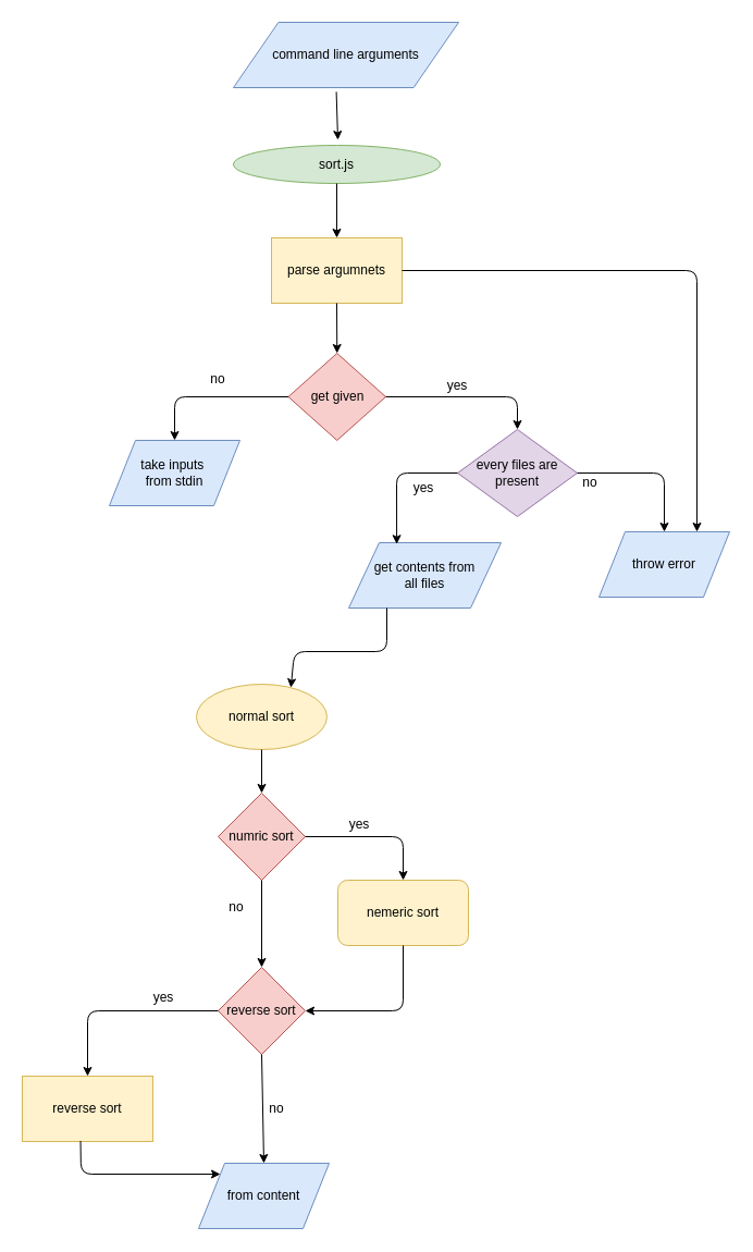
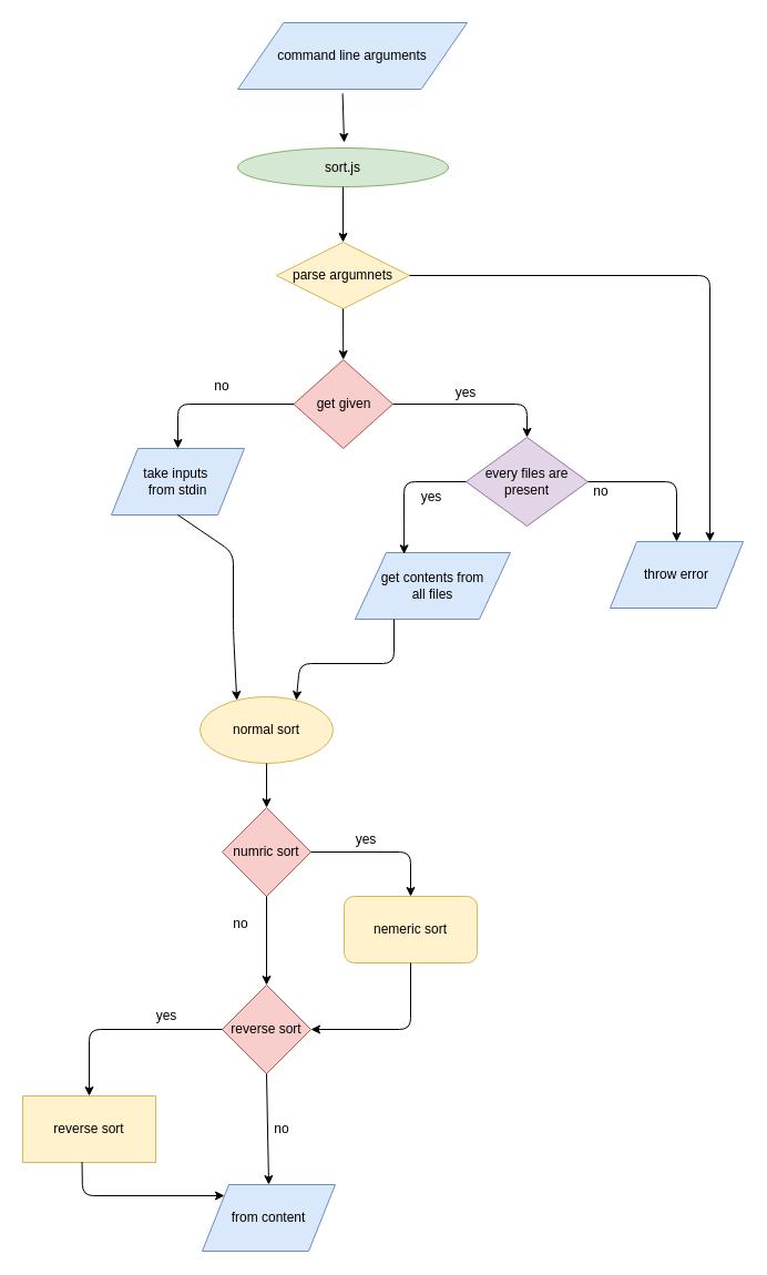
- <mxCell id="5" value="parse argumnets" style="rounded=0;whiteSpace=wrap;html=1;fillColor=#fff2cc;strokeColor=#d6b656;" parent="1" vertex="1"><mxGeometry x="249" y="218" width="120" height="60" as="geometry" /></mxCell>
+ <mxCell id="5" value="parse argumnets" style="rhombus;whiteSpace=wrap;html=1;fillColor=#fff2cc;strokeColor=#d6b656;" parent="1" vertex="1"><mxGeometry x="249" y="218" width="120" height="60" as="geometry" /></mxCell>
+ <mxCell id="22" value="" style="endArrow=classic;html=1;exitX=0.5;exitY=1;exitDx=0;exitDy=0;entryX=0.25;entryY=0;entryDx=0;entryDy=0;" parent="1" source="9" target="21" edge="1"><mxGeometry width="50" height="50" relative="1" as="geometry"><mxPoint x="60" y="588" as="sourcePoint" /><mxPoint x="110" y="538" as="targetPoint" /><Array as="points"><mxPoint x="210" y="498" /><mxPoint x="210" y="568" /></Array></mxGeometry></mxCell>
